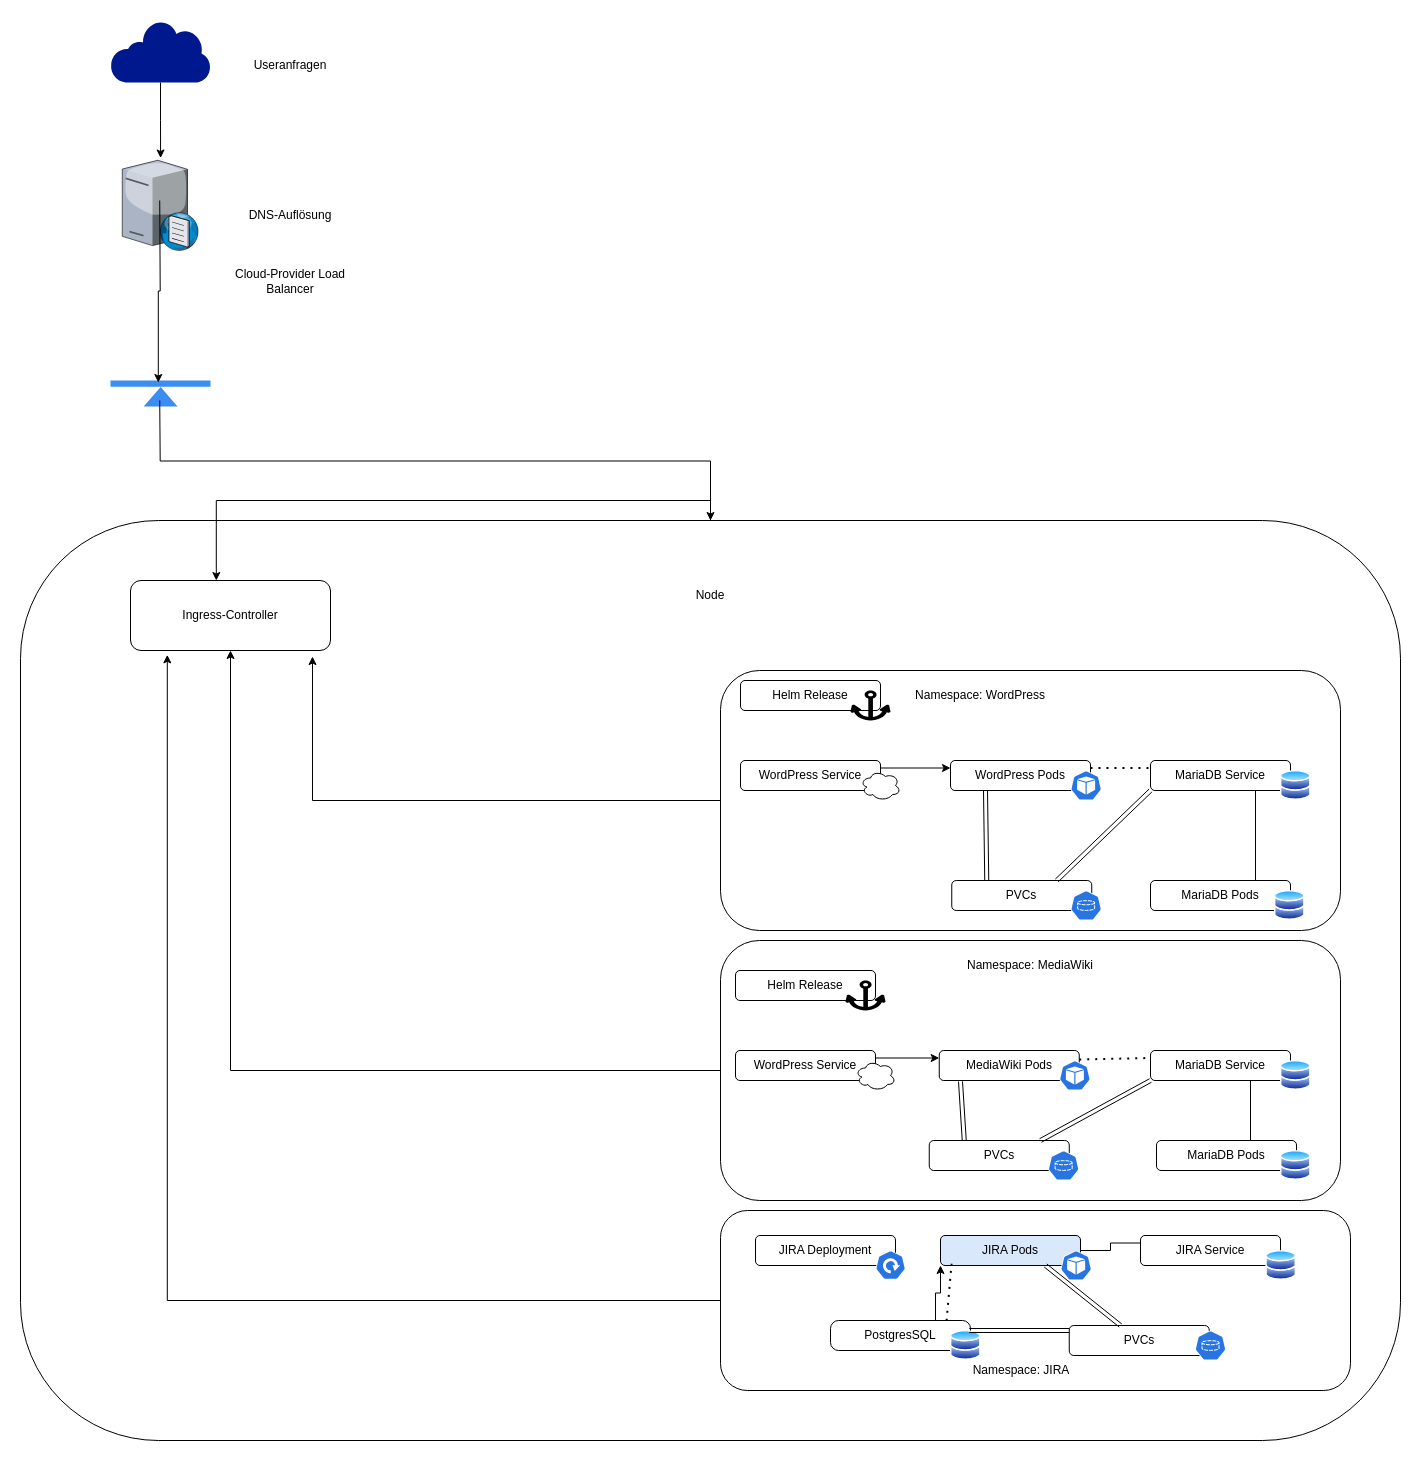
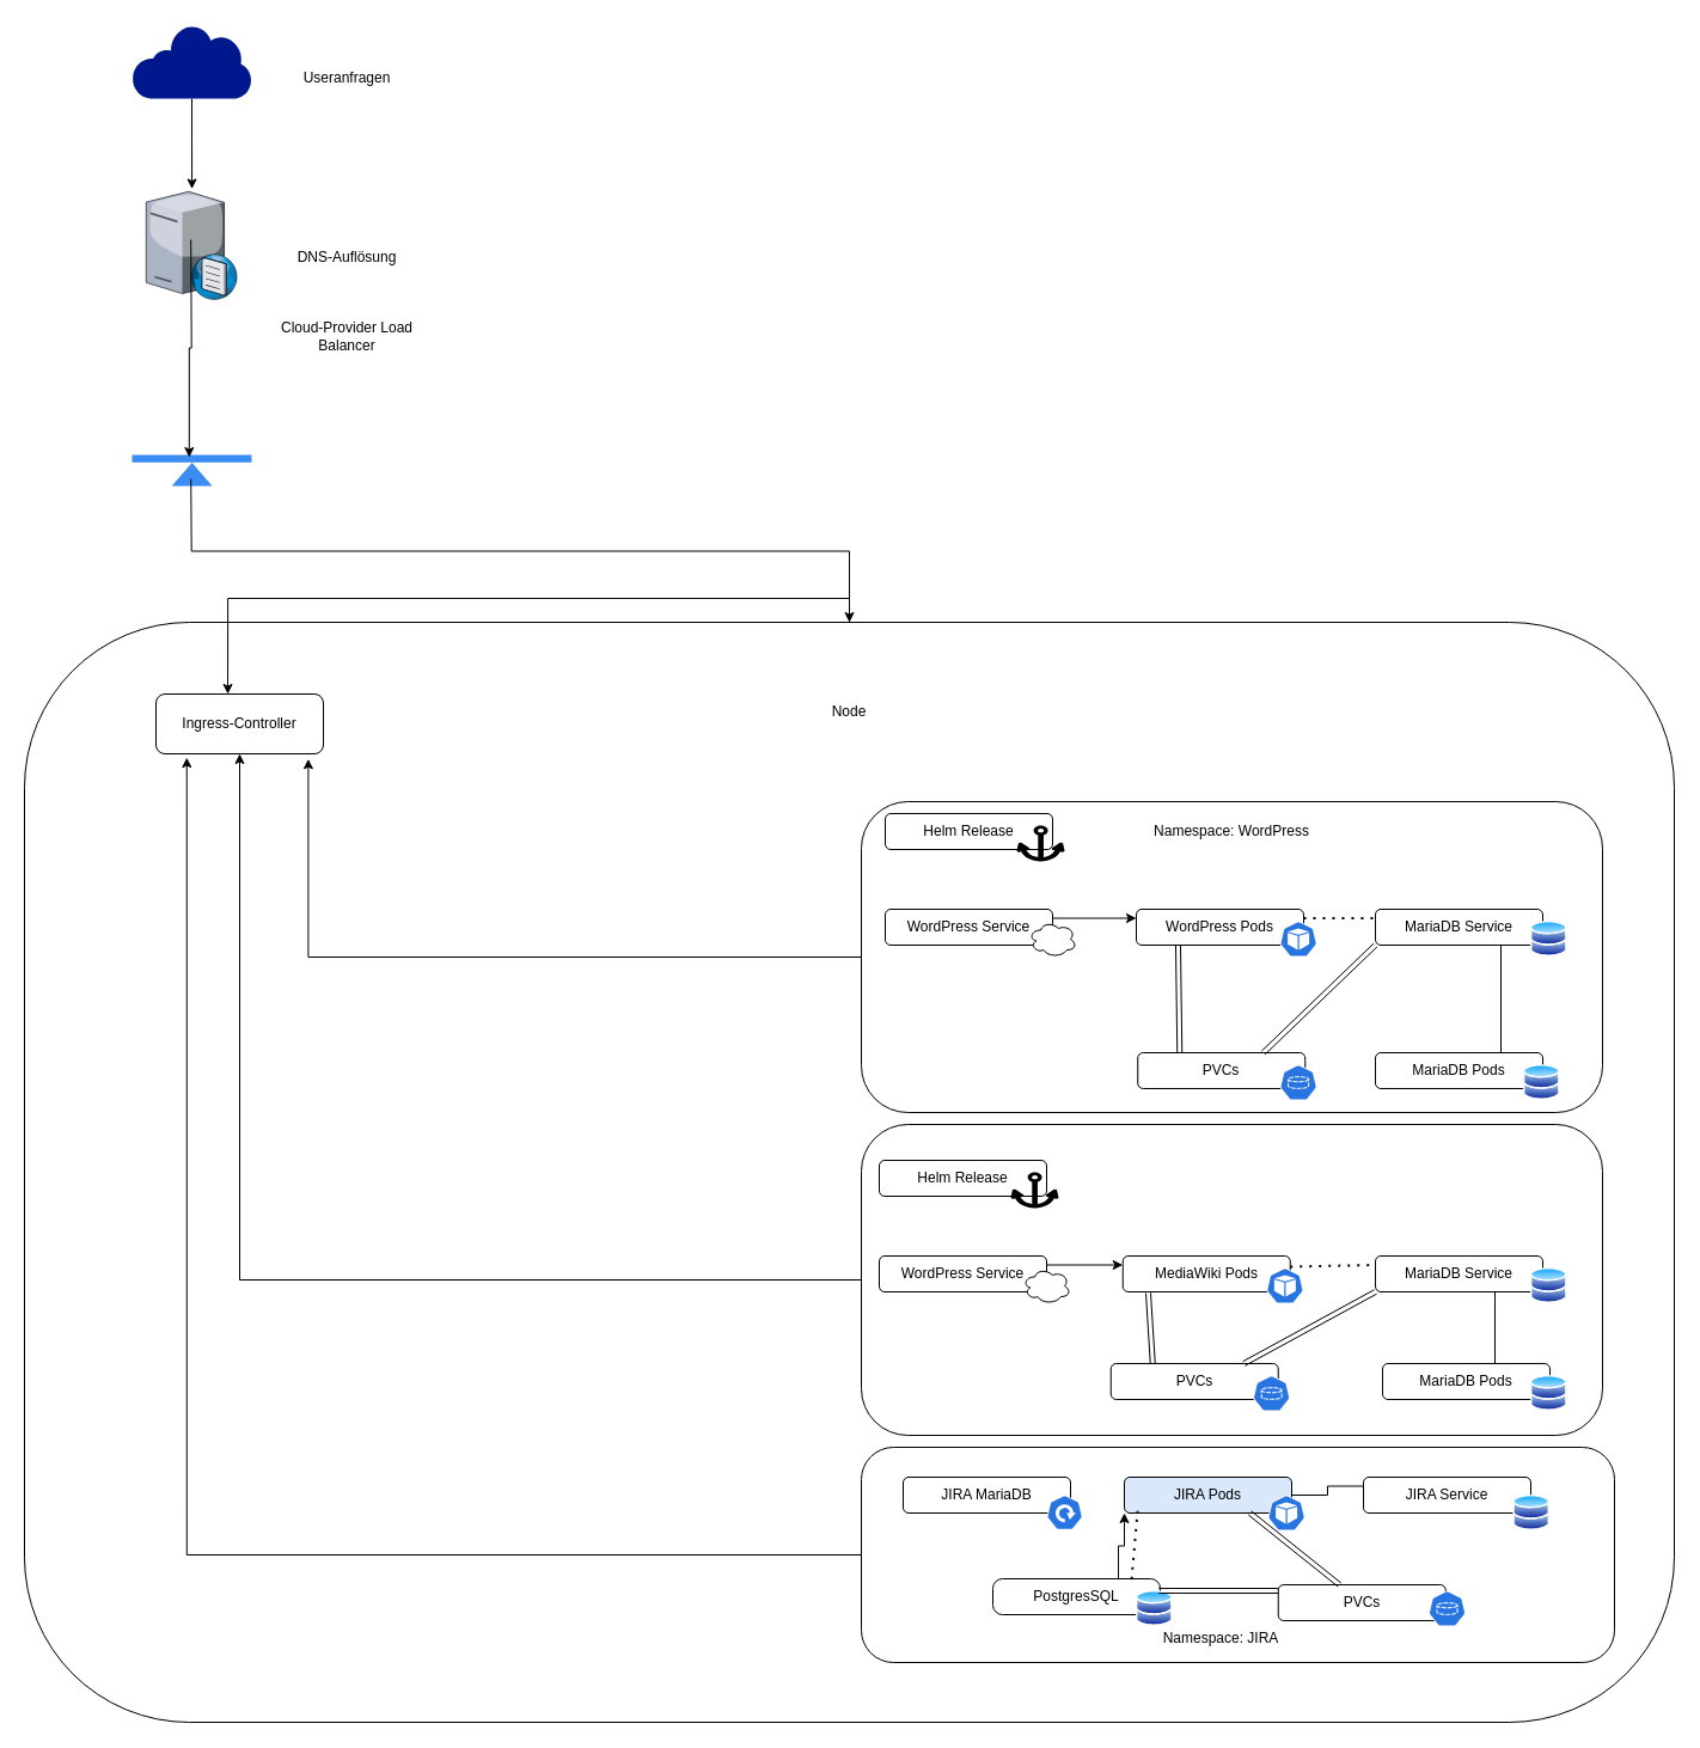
- <mxCell id="58" value="Ingress-Controller" style="rounded=1;whiteSpace=wrap;html=1;" vertex="1" parent="1"><mxGeometry x="130" y="580" width="200" height="70" as="geometry" /></mxCell>
+ <mxCell id="58" value="Ingress-Controller" style="rounded=1;whiteSpace=wrap;html=1;" vertex="1" parent="1"><mxGeometry x="130" y="580" width="140" height="50" as="geometry" /></mxCell>
- <mxCell id="21" value="Namespace: WordPress" style="text;html=1;align=center;verticalAlign=middle;whiteSpace=wrap;rounded=0;" vertex="1" parent="1"><mxGeometry x="900" y="680" width="160" height="30" as="geometry" /></mxCell>
+ <mxCell id="21" value="Namespace: WordPress" style="text;html=1;align=center;verticalAlign=middle;whiteSpace=wrap;rounded=0;" vertex="1" parent="1"><mxGeometry x="950" width="160" height="30" as="geometry" y="680" /></mxCell>
- <mxCell id="24" value="Namespace: MediaWiki" style="text;html=1;align=center;verticalAlign=middle;whiteSpace=wrap;rounded=0;" vertex="1" parent="1"><mxGeometry x="950" y="950" width="160" height="30" as="geometry" /></mxCell>
- <mxCell id="43" value="JIRA Deployment" style="rounded=1;whiteSpace=wrap;html=1;" vertex="1" parent="1"><mxGeometry x="755" y="1235" width="140" height="30" as="geometry" /></mxCell>
+ <mxCell id="43" value="JIRA MariaDB" style="rounded=1;whiteSpace=wrap;html=1;" vertex="1" parent="1"><mxGeometry x="755" y="1235" width="140" height="30" as="geometry" /></mxCell>
